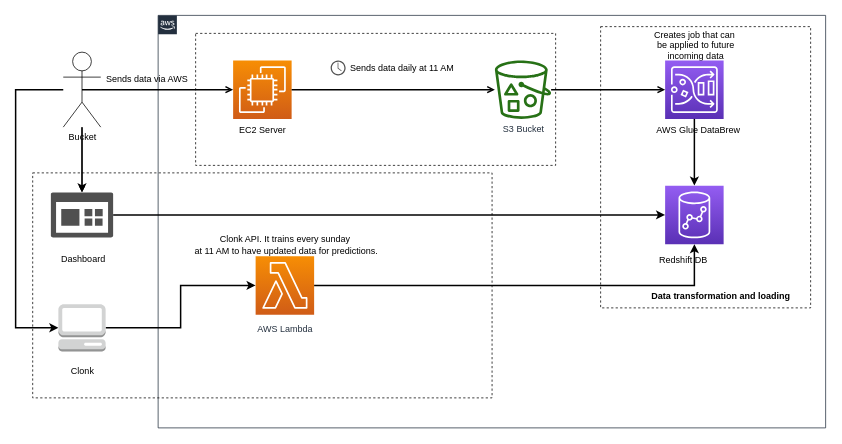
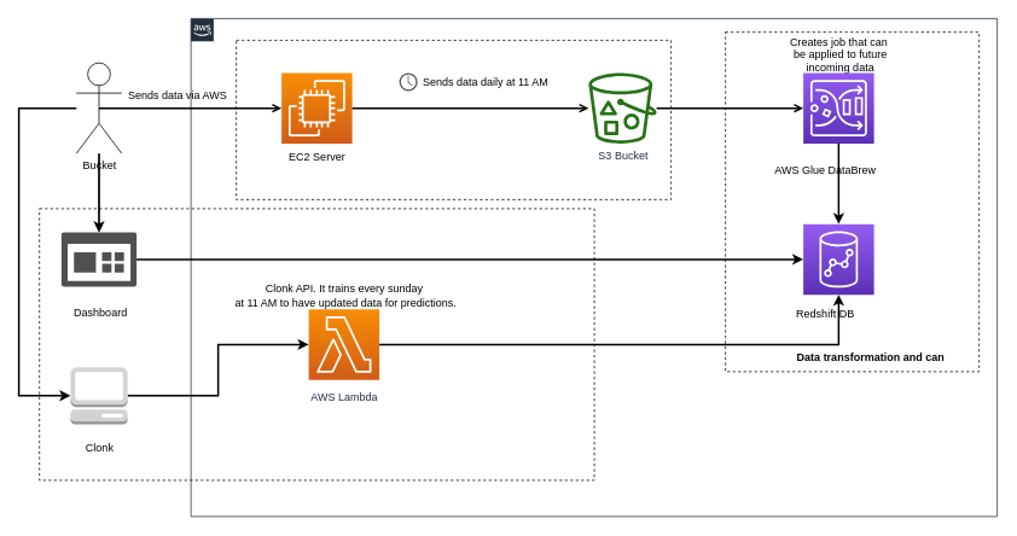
- <mxCell id="4" value="S3 Bucket" style="outlineConnect=0;fontColor=#232F3E;gradientColor=none;fillColor=#277116;strokeColor=none;dashed=0;verticalLabelPosition=bottom;verticalAlign=top;align=center;html=1;fontSize=12;fontStyle=0;aspect=fixed;pointerEvents=1;shape=mxgraph.aws4.bucket_with_objects;labelBackgroundColor=#ffffff;" parent="2" vertex="1"><mxGeometry x="449" y="60" width="75" height="78" as="geometry" /></mxCell>
+ <mxCell id="4" value="S3 Bucket" style="outlineConnect=0;fontColor=#232F3E;gradientColor=none;fillColor=#277116;strokeColor=none;dashed=0;verticalLabelPosition=bottom;verticalAlign=top;align=center;html=1;fontSize=12;fontStyle=0;aspect=fixed;pointerEvents=1;shape=mxgraph.aws4.bucket_with_objects;labelBackgroundColor=#ffffff;" parent="2" vertex="1"><mxGeometry x="439" y="60" width="75" height="78" as="geometry" /></mxCell>
- <mxCell id="19" value="AWS Glue DataBrew" style="text;html=1;align=center;verticalAlign=middle;resizable=0;points=[];autosize=1;strokeColor=none;fillColor=none;fontColor=#000000;" vertex="1" parent="13"><mxGeometry x="60" y="123" width="140" height="30" as="geometry" /></mxCell>
+ <mxCell id="19" value="AWS Glue DataBrew" style="text;html=1;align=center;verticalAlign=middle;resizable=0;points=[];autosize=1;strokeColor=none;fillColor=none;fontColor=#000000;" vertex="1" parent="13"><mxGeometry x="40" y="138" width="140" height="30" as="geometry" /></mxCell>
- <mxCell id="18" value="&lt;b&gt;Data transformation and loading&lt;/b&gt;" style="text;html=1;align=center;verticalAlign=middle;resizable=0;points=[];autosize=1;strokeColor=none;fillColor=none;fontColor=#000000;" vertex="1" parent="13"><mxGeometry x="55" y="345" width="210" height="30" as="geometry" /></mxCell>
+ <mxCell id="18" value="&lt;b&gt;Data transformation and can&lt;/b&gt;" style="text;html=1;align=center;verticalAlign=middle;resizable=0;points=[];autosize=1;strokeColor=none;fillColor=none;fontColor=#000000;" vertex="1" parent="13"><mxGeometry x="55" y="345" width="210" height="30" as="geometry" /></mxCell>
